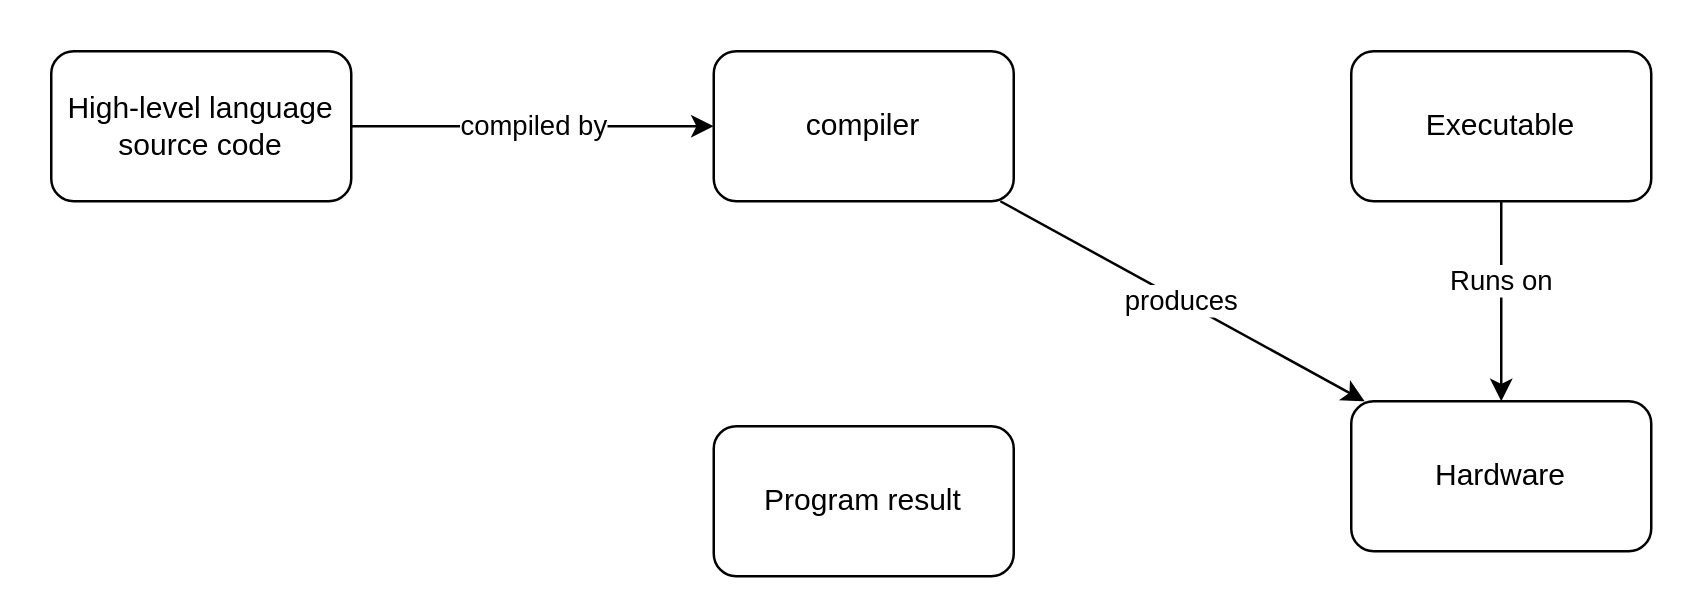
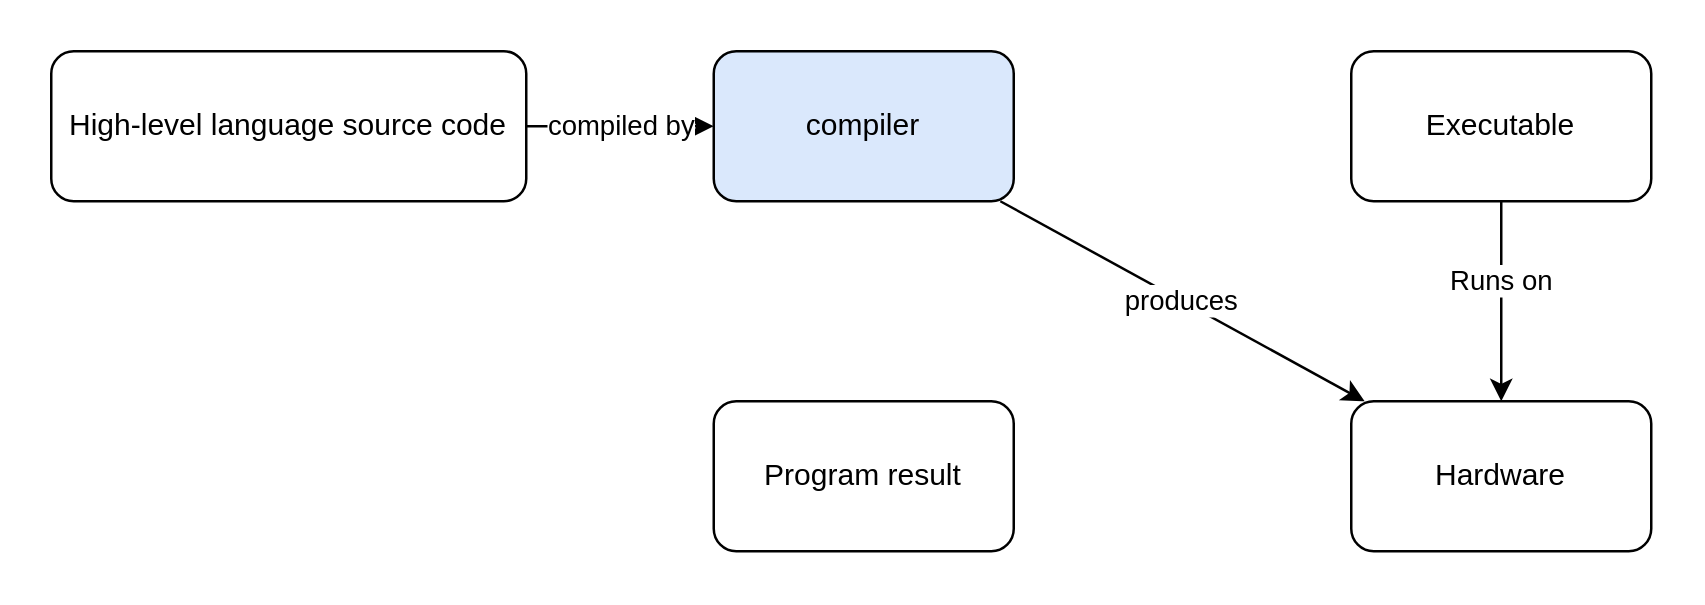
- <mxCell id="3" value="High-level language source code" style="rounded=1;whiteSpace=wrap;html=1;" vertex="1" parent="1"><mxGeometry x="20" y="20" width="120" height="60" as="geometry" /></mxCell>
+ <mxCell id="3" value="High-level language source code" style="rounded=1;whiteSpace=wrap;html=1;" vertex="1" parent="1"><mxGeometry x="20" y="20" width="190" height="60" as="geometry" /></mxCell>
- <mxCell id="5" value="compiler" style="whiteSpace=wrap;html=1;rounded=1;" vertex="1" parent="1"><mxGeometry x="285" y="20" width="120" height="60" as="geometry" /></mxCell>
+ <mxCell id="5" value="compiler" style="whiteSpace=wrap;html=1;rounded=1;fillColor=#dae8fc;" vertex="1" parent="1"><mxGeometry x="285" y="20" width="120" height="60" as="geometry" /></mxCell>
- <mxCell id="10" value="Program result" style="whiteSpace=wrap;html=1;rounded=1;" vertex="1" parent="1"><mxGeometry x="285" y="170" width="120" height="60" as="geometry" /></mxCell>
+ <mxCell id="10" value="Program result" style="whiteSpace=wrap;html=1;rounded=1;" vertex="1" parent="1"><mxGeometry x="285" y="160" width="120" height="60" as="geometry" /></mxCell>
